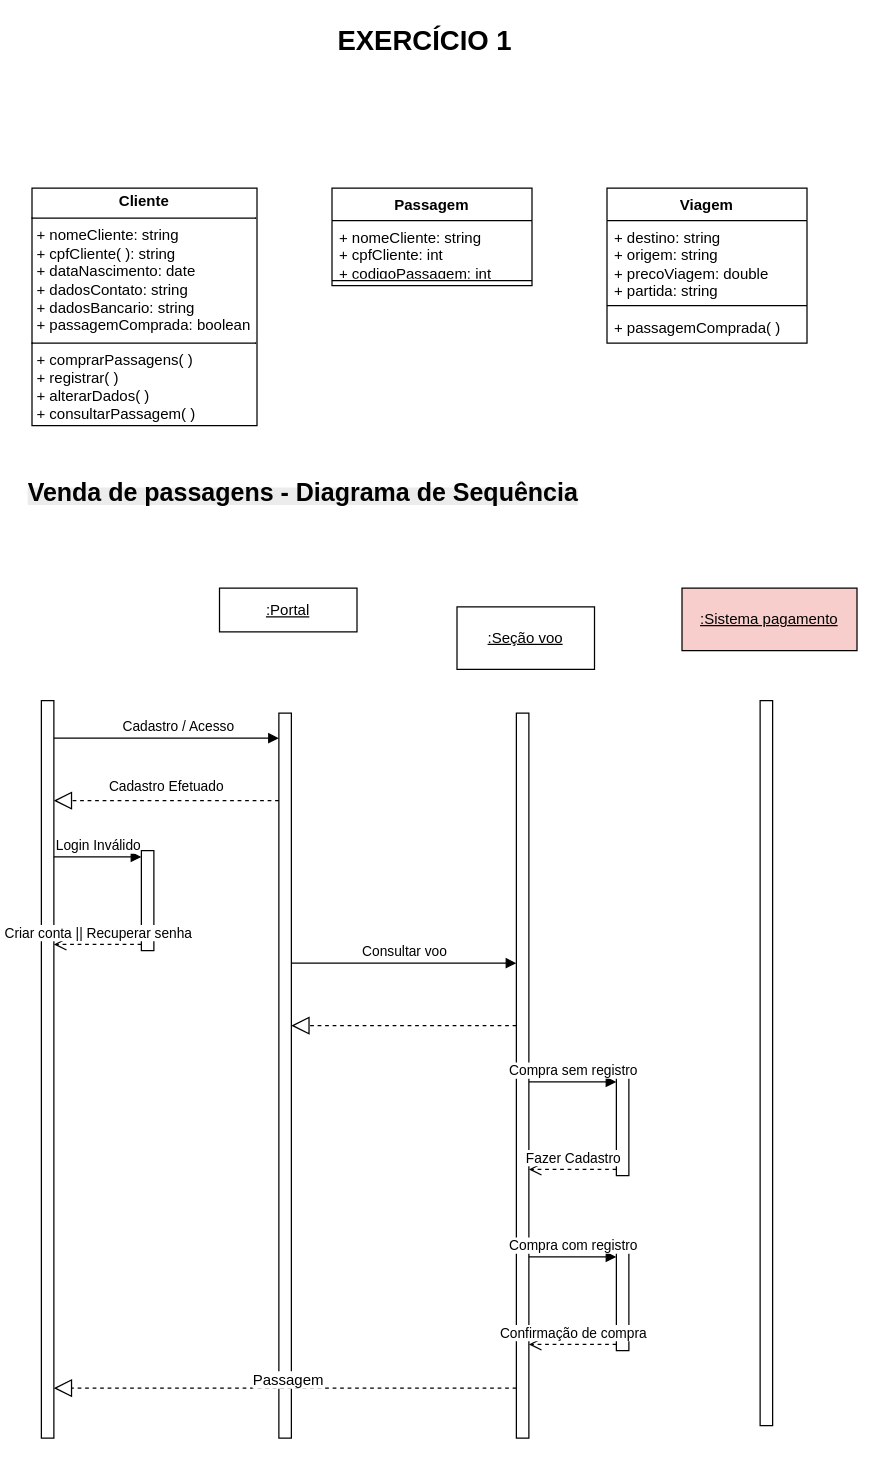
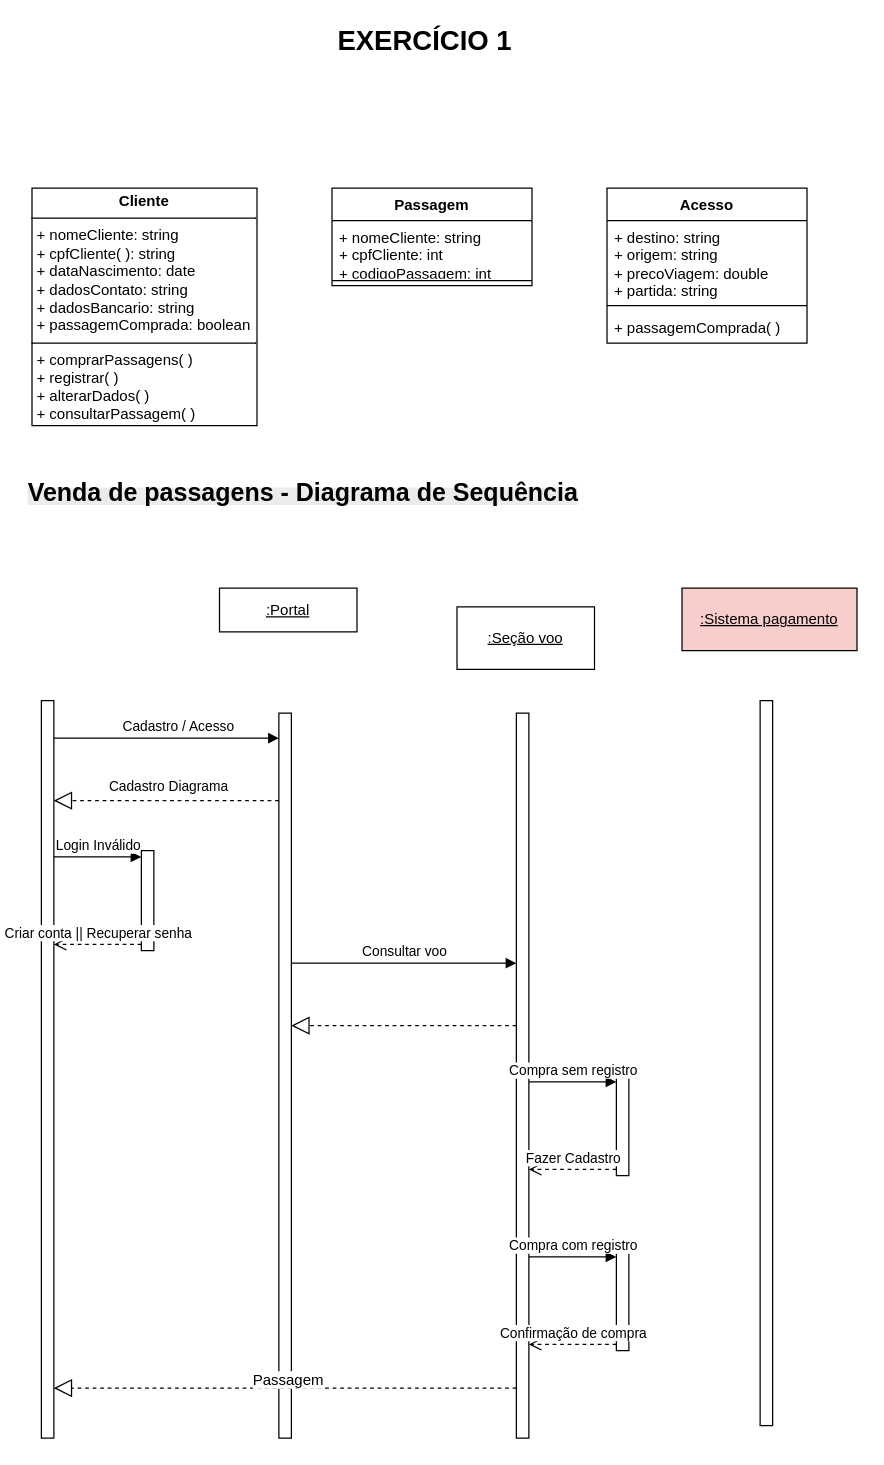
- <mxCell id="29" value="Viagem" style="swimlane;fontStyle=1;align=center;verticalAlign=top;childLayout=stackLayout;horizontal=1;startSize=26;horizontalStack=0;resizeParent=1;resizeParentMax=0;resizeLast=0;collapsible=1;marginBottom=0;whiteSpace=wrap;html=1;" vertex="1" parent="1"><mxGeometry x="485" y="150" width="160" height="124" as="geometry" /></mxCell>
+ <mxCell id="29" value="Acesso" style="swimlane;fontStyle=1;align=center;verticalAlign=top;childLayout=stackLayout;horizontal=1;startSize=26;horizontalStack=0;resizeParent=1;resizeParentMax=0;resizeLast=0;collapsible=1;marginBottom=0;whiteSpace=wrap;html=1;" vertex="1" parent="1"><mxGeometry x="485" y="150" width="160" height="124" as="geometry" /></mxCell>
- <mxCell id="26" value="&lt;span style=&quot;color: rgb(0, 0, 0); font-family: Helvetica; font-size: 11px; font-style: normal; font-variant-ligatures: normal; font-variant-caps: normal; font-weight: 400; letter-spacing: normal; orphans: 2; text-align: center; text-indent: 0px; text-transform: none; widows: 2; word-spacing: 0px; -webkit-text-stroke-width: 0px; white-space: nowrap; background-color: rgb(255, 255, 255); text-decoration-thickness: initial; text-decoration-style: initial; text-decoration-color: initial; float: none; display: inline !important;&quot;&gt;Cadastro Efetuado&amp;nbsp;&lt;/span&gt;" style="text;whiteSpace=wrap;html=1;" vertex="1" parent="1"><mxGeometry x="85" y="615" width="130" height="40" as="geometry" /></mxCell>
+ <mxCell id="26" value="&lt;span style=&quot;color: rgb(0, 0, 0); font-family: Helvetica; font-size: 11px; font-style: normal; font-variant-ligatures: normal; font-variant-caps: normal; font-weight: 400; letter-spacing: normal; orphans: 2; text-align: center; text-indent: 0px; text-transform: none; widows: 2; word-spacing: 0px; -webkit-text-stroke-width: 0px; white-space: nowrap; background-color: rgb(255, 255, 255); text-decoration-thickness: initial; text-decoration-style: initial; text-decoration-color: initial; float: none; display: inline !important;&quot;&gt;Cadastro Diagrama&amp;nbsp;&lt;/span&gt;" style="text;whiteSpace=wrap;html=1;" vertex="1" parent="1"><mxGeometry x="85" y="615" width="130" height="40" as="geometry" /></mxCell>
